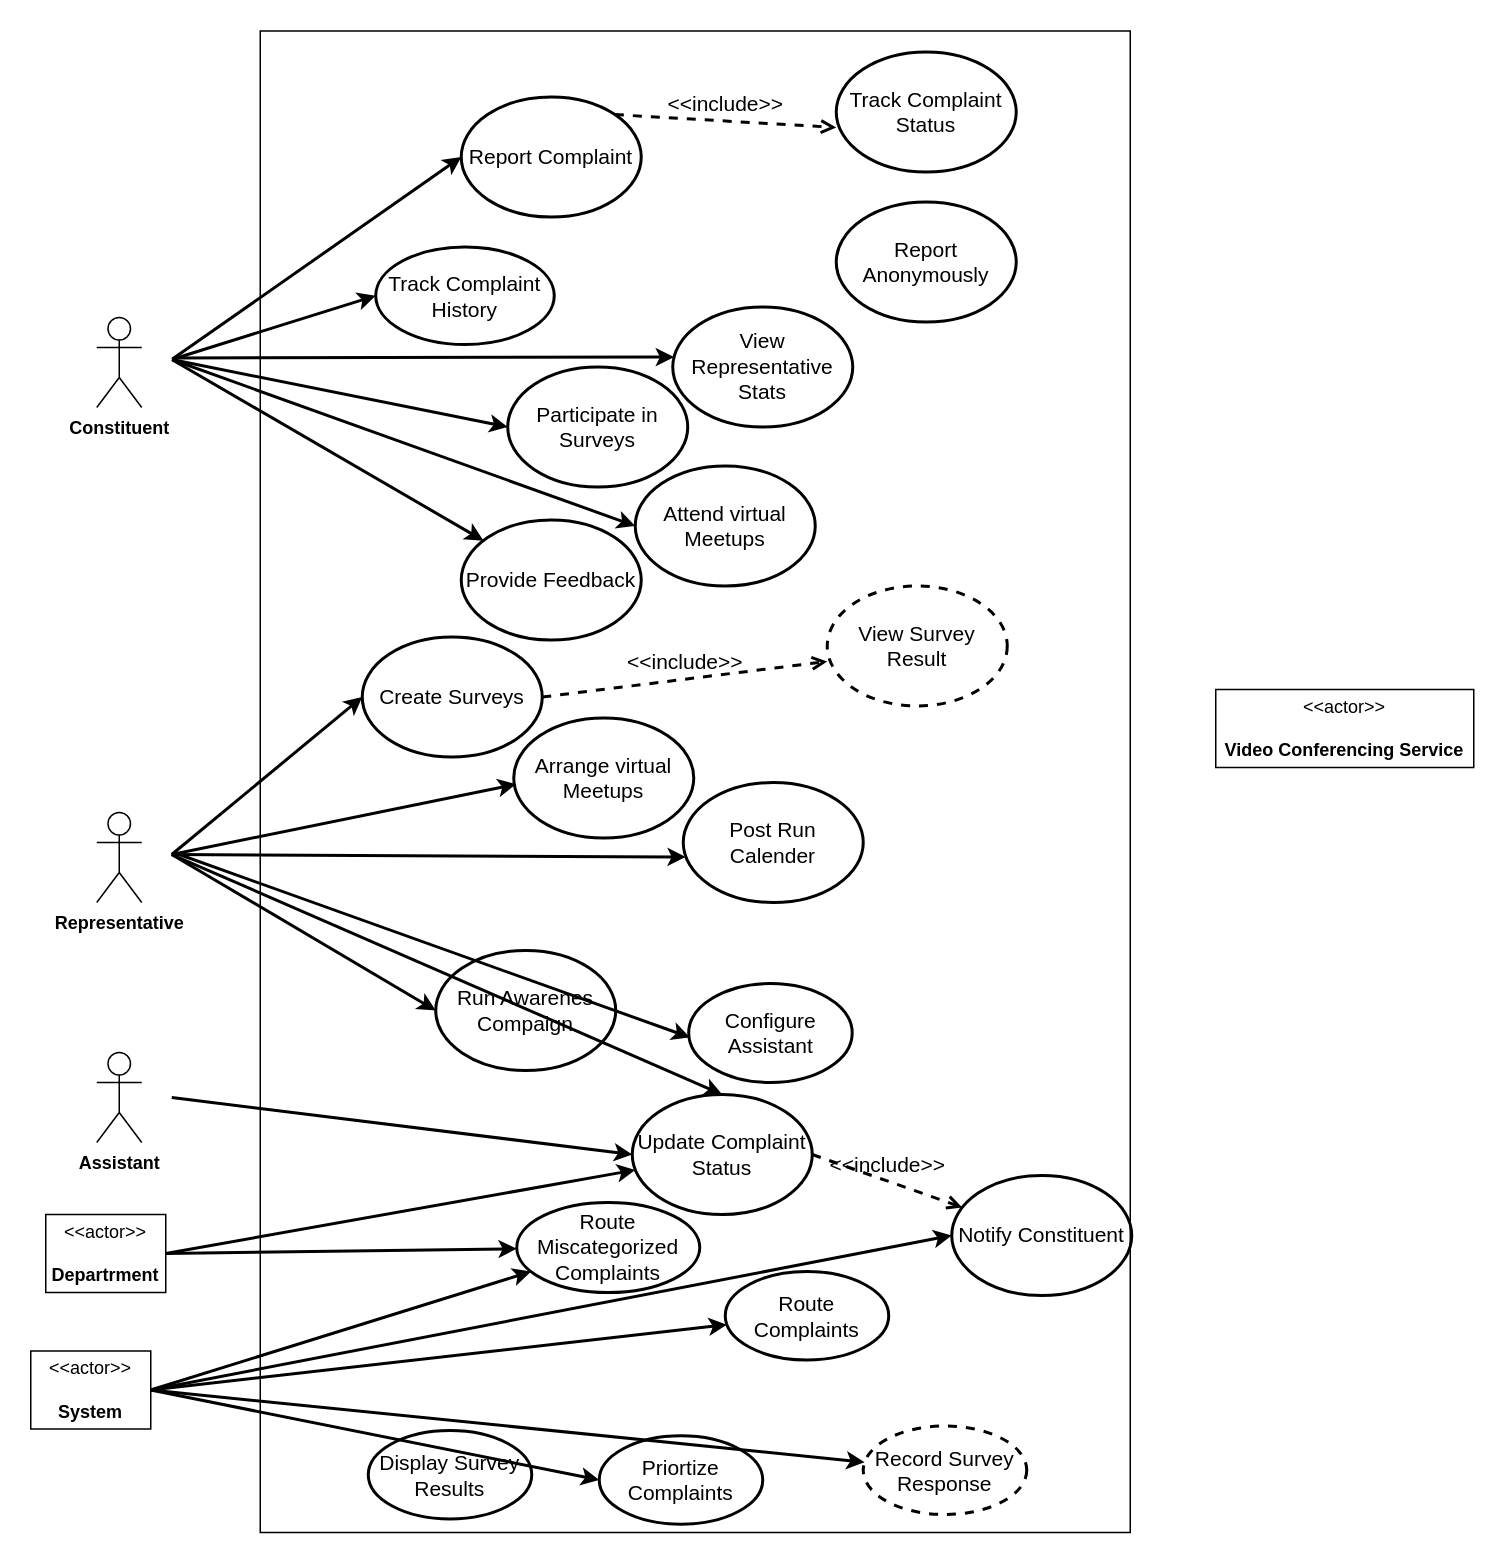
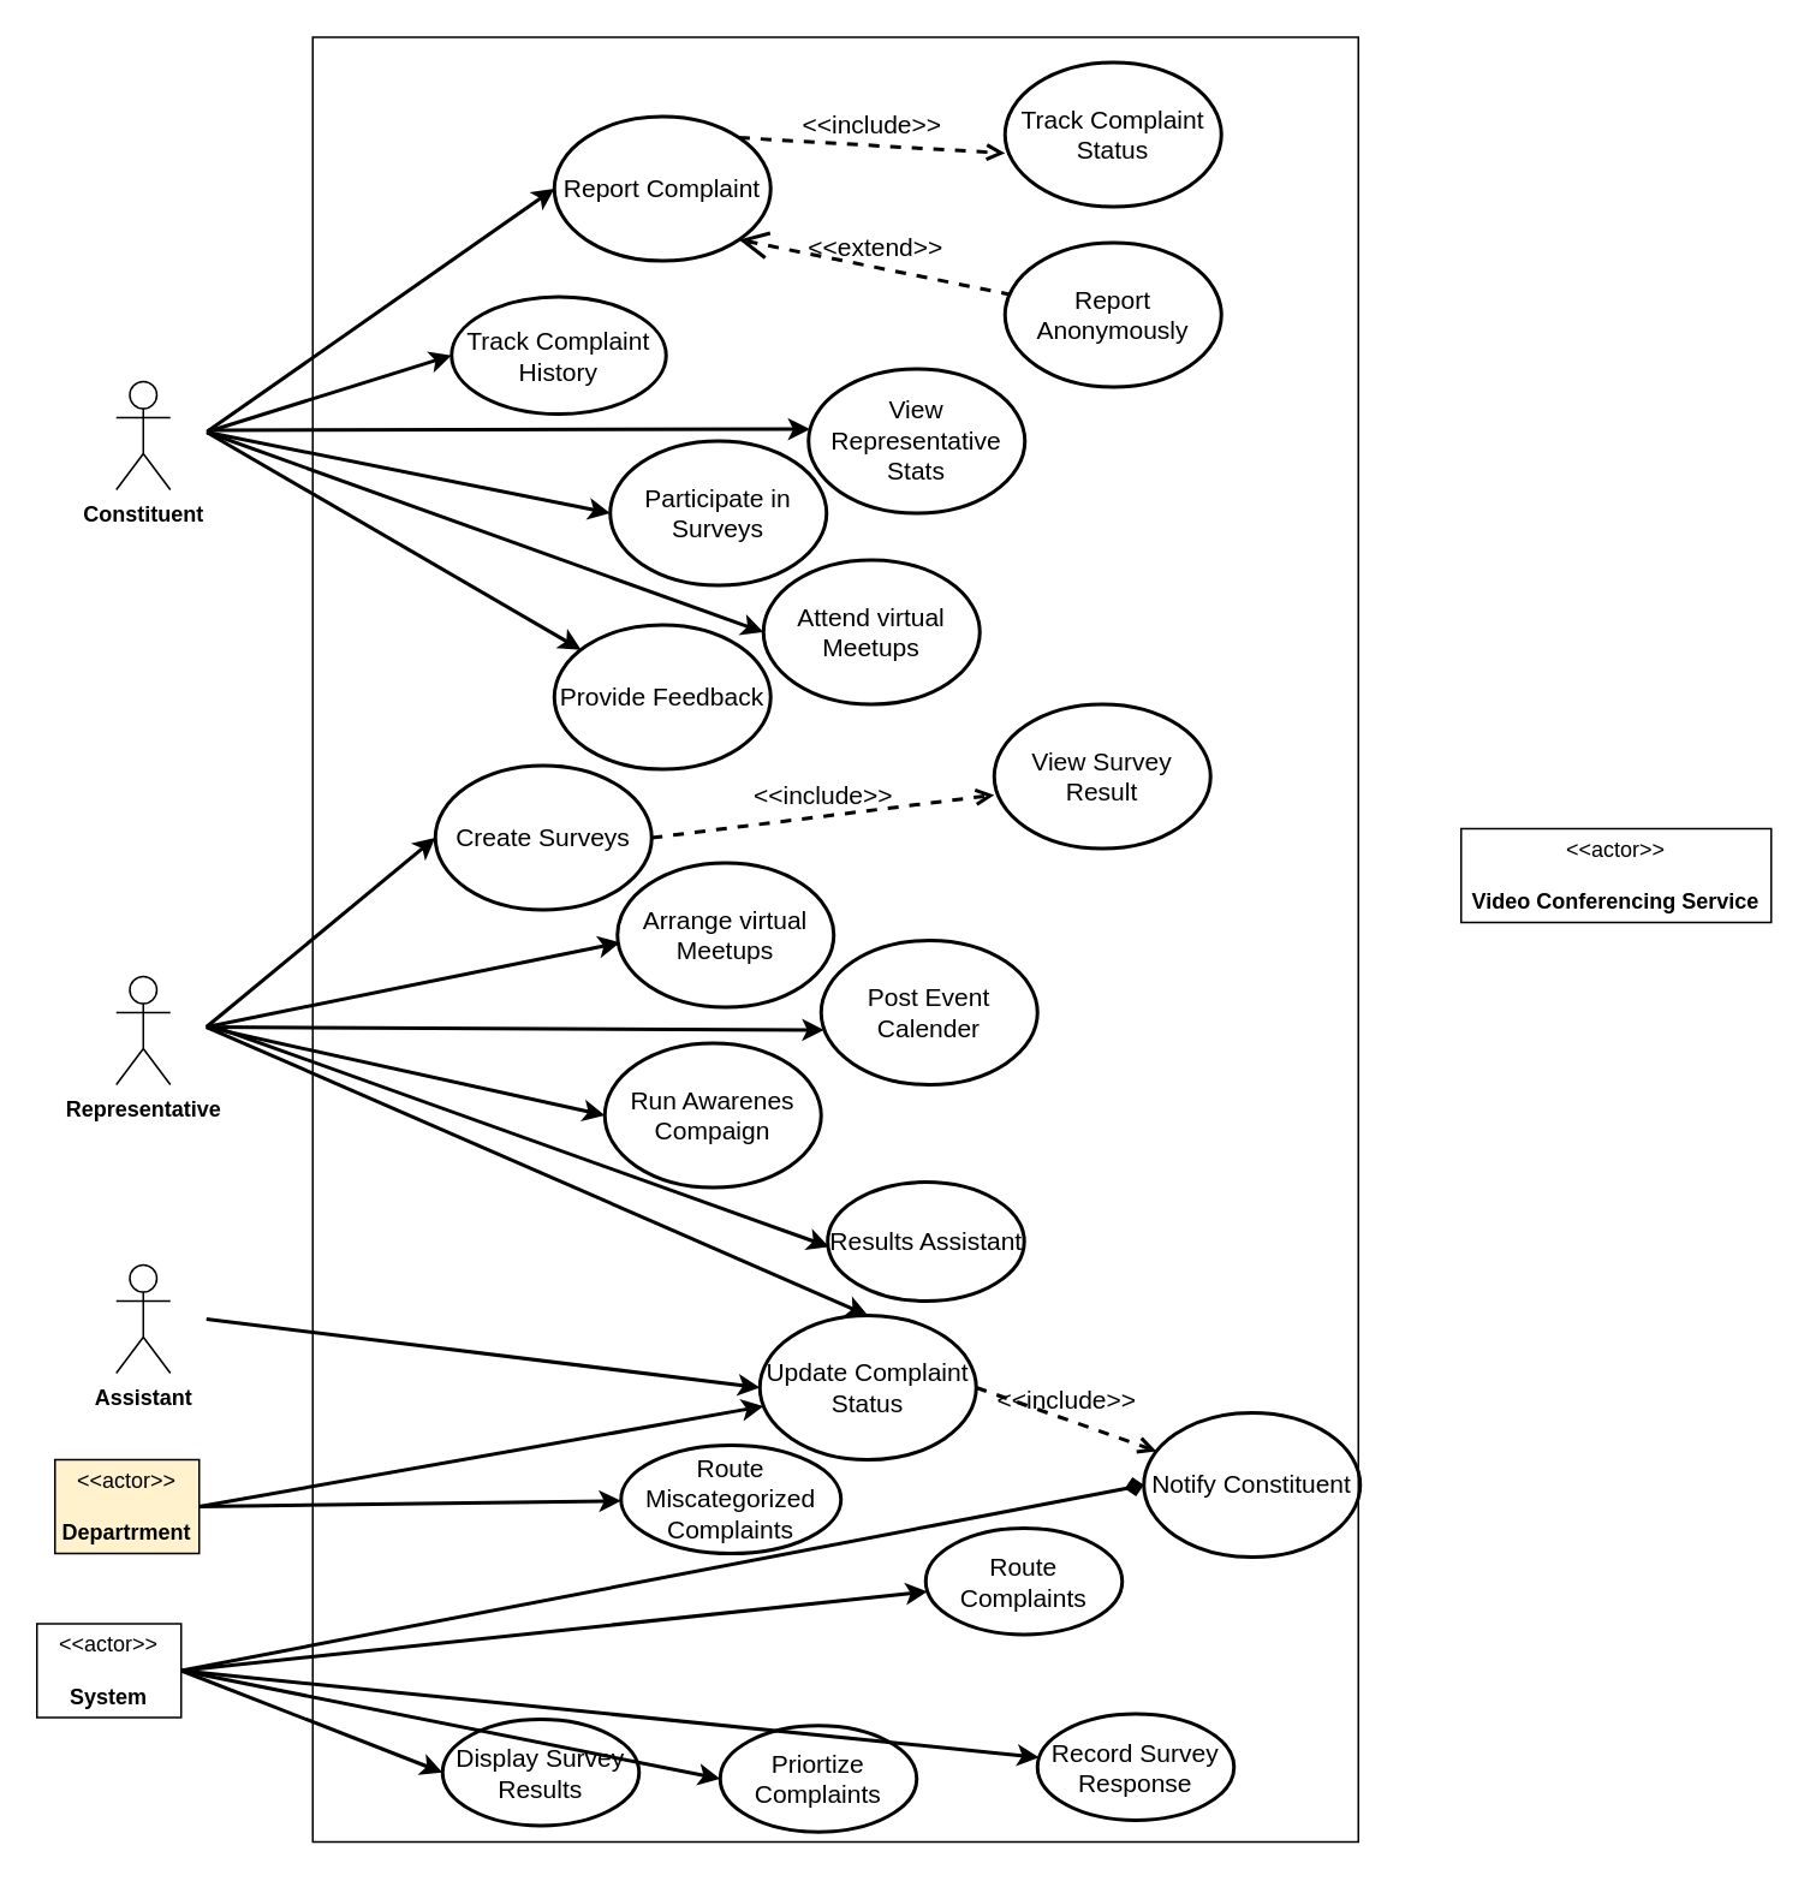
+ <mxCell id="8" value="&amp;lt;&amp;lt;extend&amp;gt;&amp;gt;" style="edgeStyle=none;html=1;startArrow=open;endArrow=none;startSize=12;verticalAlign=bottom;dashed=1;labelBackgroundColor=none;rounded=0;fontSize=14;strokeWidth=2;exitX=1;exitY=1;exitDx=0;exitDy=0;" parent="1" source="3" target="6" edge="1"><mxGeometry width="160" relative="1" as="geometry"><mxPoint x="279" y="284" as="sourcePoint" /><mxPoint x="439" y="284" as="targetPoint" /></mxGeometry></mxCell>
- <mxCell id="28" value="&lt;font style=&quot;font-size: 14px;&quot;&gt;View Survey Result&lt;/font&gt;" style="ellipse;whiteSpace=wrap;html=1;fillColor=none;strokeWidth=2;dashed=1;" parent="1" vertex="1"><mxGeometry x="551" y="390" width="120" height="80" as="geometry" /></mxCell>
+ <mxCell id="28" value="&lt;font style=&quot;font-size: 14px;&quot;&gt;View Survey Result&lt;/font&gt;" style="ellipse;whiteSpace=wrap;html=1;fillColor=none;strokeWidth=2;" parent="1" vertex="1"><mxGeometry x="551" y="390" width="120" height="80" as="geometry" /></mxCell>
- <mxCell id="33" value="&lt;font style=&quot;font-size: 14px;&quot;&gt;Post Run Calender&lt;/font&gt;" style="ellipse;whiteSpace=wrap;html=1;fillColor=none;strokeWidth=2;" parent="1" vertex="1"><mxGeometry x="455" y="521" width="120" height="80" as="geometry" /></mxCell>
+ <mxCell id="33" value="&lt;font style=&quot;font-size: 14px;&quot;&gt;Post Event Calender&lt;/font&gt;" style="ellipse;whiteSpace=wrap;html=1;fillColor=none;strokeWidth=2;" parent="1" vertex="1"><mxGeometry x="455" y="521" width="120" height="80" as="geometry" /></mxCell>
- <mxCell id="34" value="&lt;font style=&quot;font-size: 14px;&quot;&gt;Run Awarenes Compaign&lt;/font&gt;" style="ellipse;whiteSpace=wrap;html=1;fillColor=none;strokeWidth=2;" parent="1" vertex="1"><mxGeometry x="290" y="633" width="120" height="80" as="geometry" /></mxCell>
+ <mxCell id="34" value="&lt;font style=&quot;font-size: 14px;&quot;&gt;Run Awarenes Compaign&lt;/font&gt;" style="ellipse;whiteSpace=wrap;html=1;fillColor=none;strokeWidth=2;" parent="1" vertex="1"><mxGeometry x="335" y="578" width="120" height="80" as="geometry" /></mxCell>
- <mxCell id="32" value="&lt;span style=&quot;font-size: 14px;&quot;&gt;Configure Assistant&lt;/span&gt;" style="ellipse;whiteSpace=wrap;html=1;fillColor=none;strokeWidth=2;" parent="1" vertex="1"><mxGeometry x="458.64" y="655" width="109" height="66" as="geometry" /></mxCell>
+ <mxCell id="32" value="&lt;span style=&quot;font-size: 14px;&quot;&gt;Results Assistant&lt;/span&gt;" style="ellipse;whiteSpace=wrap;html=1;fillColor=none;strokeWidth=2;" parent="1" vertex="1"><mxGeometry x="458.64" y="655" width="109" height="66" as="geometry" /></mxCell>
- <mxCell id="49" value="" style="endArrow=classic;html=1;rounded=0;strokeWidth=2;exitX=1;exitY=0.5;exitDx=0;exitDy=0;entryX=0;entryY=0.5;entryDx=0;entryDy=0;" parent="1" source="50" target="47" edge="1"><mxGeometry width="50" height="50" relative="1" as="geometry"><mxPoint x="110" y="928.5" as="sourcePoint" /><mxPoint x="415" y="855" as="targetPoint" /></mxGeometry></mxCell>
+ <mxCell id="49" value="" style="endArrow=diamond;html=1;rounded=0;strokeWidth=2;exitX=1;exitY=0.5;exitDx=0;exitDy=0;entryX=0;entryY=0.5;entryDx=0;entryDy=0;" parent="1" source="50" target="47" edge="1"><mxGeometry width="50" height="50" relative="1" as="geometry"><mxPoint x="110" y="928.5" as="sourcePoint" /><mxPoint x="415" y="855" as="targetPoint" /></mxGeometry></mxCell>
- <mxCell id="4" value="&amp;lt;&amp;lt;actor&amp;gt;&amp;gt;&lt;br&gt;&lt;br&gt;&lt;b&gt;Departrment&lt;/b&gt;" style="html=1;align=center;verticalAlign=middle;dashed=0;whiteSpace=wrap;" parent="1" vertex="1"><mxGeometry x="30" y="809" width="80" height="52" as="geometry" /></mxCell>
+ <mxCell id="4" value="&amp;lt;&amp;lt;actor&amp;gt;&amp;gt;&lt;br&gt;&lt;br&gt;&lt;b&gt;Departrment&lt;/b&gt;" style="html=1;align=center;verticalAlign=middle;dashed=0;whiteSpace=wrap;fillColor=#fff2cc;" parent="1" vertex="1"><mxGeometry x="30" y="809" width="80" height="52" as="geometry" /></mxCell>
- <mxCell id="45" value="&lt;span style=&quot;font-size: 14px;&quot;&gt;Route Complaints&lt;/span&gt;" style="ellipse;whiteSpace=wrap;html=1;fillColor=none;strokeWidth=2;" parent="1" vertex="1"><mxGeometry x="483" y="847" width="109" height="59" as="geometry" /></mxCell>
+ <mxCell id="45" value="&lt;span style=&quot;font-size: 14px;&quot;&gt;Route Complaints&lt;/span&gt;" style="ellipse;whiteSpace=wrap;html=1;fillColor=none;strokeWidth=2;" parent="1" vertex="1"><mxGeometry x="513" y="847" width="109" height="59" as="geometry" /></mxCell>
- <mxCell id="59" value="" style="endArrow=classic;html=1;rounded=0;strokeWidth=2;exitX=1;exitY=0.5;exitDx=0;exitDy=0;" edge="1" parent="1" source="50" target="54"><mxGeometry width="50" height="50" relative="1" as="geometry"><mxPoint x="120" y="845" as="sourcePoint" /><mxPoint x="354" y="842" as="targetPoint" /></mxGeometry></mxCell>
+ <mxCell id="59" value="" style="endArrow=classic;html=1;rounded=0;strokeWidth=2;exitX=1;exitY=0.5;exitDx=0;exitDy=0;entryX=0;entryY=0.5;entryDx=0;entryDy=0;" edge="1" parent="1" source="50" target="58"><mxGeometry width="50" height="50" relative="1" as="geometry"><mxPoint x="120" y="845" as="sourcePoint" /><mxPoint x="354" y="842" as="targetPoint" /></mxGeometry></mxCell>
- <mxCell id="52" value="&lt;span style=&quot;font-size: 14px;&quot;&gt;Record Survey Response&lt;/span&gt;" style="ellipse;whiteSpace=wrap;html=1;fillColor=none;strokeWidth=2;dashed=1;" parent="1" vertex="1"><mxGeometry x="575" y="950" width="109" height="59" as="geometry" /></mxCell>
+ <mxCell id="52" value="&lt;span style=&quot;font-size: 14px;&quot;&gt;Record Survey Response&lt;/span&gt;" style="ellipse;whiteSpace=wrap;html=1;fillColor=none;strokeWidth=2;" parent="1" vertex="1"><mxGeometry x="575" y="950" width="109" height="59" as="geometry" /></mxCell>
